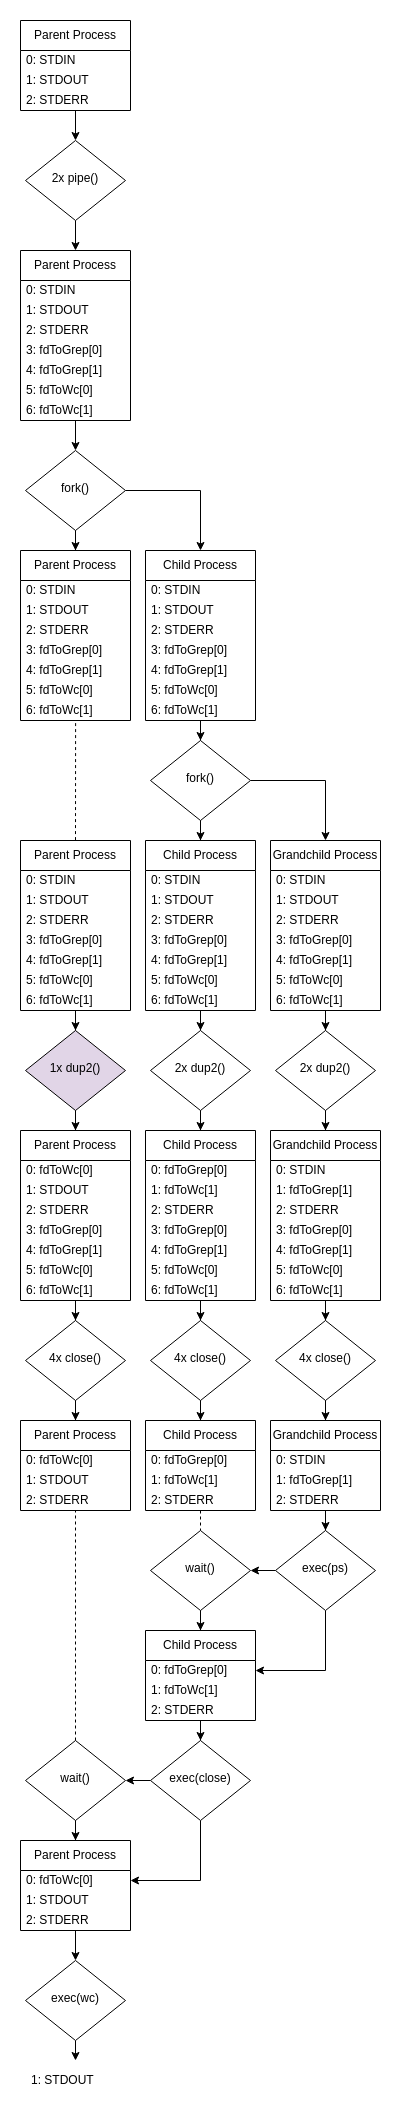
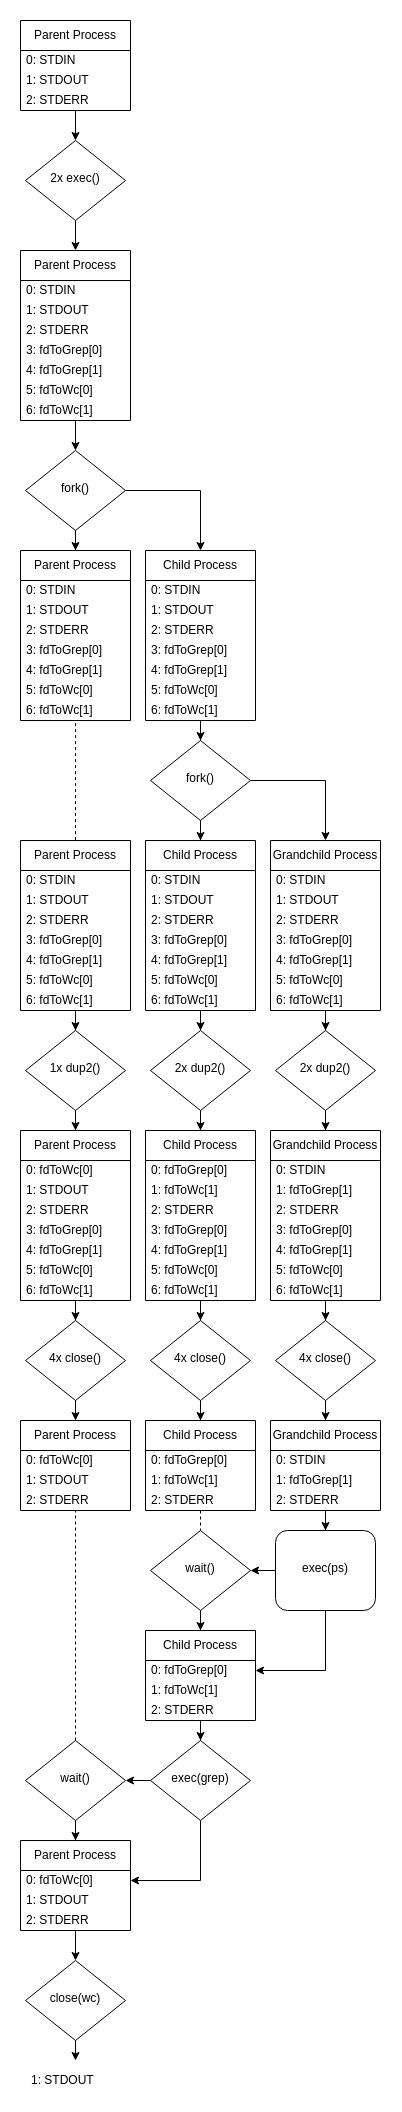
- <mxCell id="6" value="2x pipe() " style="rhombus;whiteSpace=wrap;html=1;shadow=0;fontFamily=Helvetica;fontSize=12;align=center;strokeWidth=1;spacing=6;spacingTop=-4;" vertex="1" parent="1"><mxGeometry x="25" y="140" width="100" height="80" as="geometry" /></mxCell>
+ <mxCell id="6" value="2x exec() " style="rhombus;whiteSpace=wrap;html=1;shadow=0;fontFamily=Helvetica;fontSize=12;align=center;strokeWidth=1;spacing=6;spacingTop=-4;" vertex="1" parent="1"><mxGeometry x="25" y="140" width="100" height="80" as="geometry" /></mxCell>
- <mxCell id="97" value="1x dup2()" style="rhombus;whiteSpace=wrap;html=1;shadow=0;fontFamily=Helvetica;fontSize=12;align=center;strokeWidth=1;spacing=6;spacingTop=-4;fillColor=#e1d5e7;" vertex="1" parent="1"><mxGeometry x="25" y="1030" width="100" height="80" as="geometry" /></mxCell>
+ <mxCell id="97" value="1x dup2()" style="rhombus;whiteSpace=wrap;html=1;shadow=0;fontFamily=Helvetica;fontSize=12;align=center;strokeWidth=1;spacing=6;spacingTop=-4;" vertex="1" parent="1"><mxGeometry x="25" y="1030" width="100" height="80" as="geometry" /></mxCell>
- <mxCell id="127" value="exec(ps)" style="rhombus;whiteSpace=wrap;html=1;shadow=0;fontFamily=Helvetica;fontSize=12;align=center;strokeWidth=1;spacing=6;spacingTop=-4;" vertex="1" parent="1"><mxGeometry x="275" y="1530" width="100" height="80" as="geometry" /></mxCell>
+ <mxCell id="127" value="exec(ps)" style="whiteSpace=wrap;html=1;shadow=0;fontFamily=Helvetica;fontSize=12;align=center;strokeWidth=1;spacing=6;spacingTop=-4;rounded=1;" vertex="1" parent="1"><mxGeometry x="275" y="1530" width="100" height="80" as="geometry" /></mxCell>
- <mxCell id="135" value="exec(close)" style="rhombus;whiteSpace=wrap;html=1;shadow=0;fontFamily=Helvetica;fontSize=12;align=center;strokeWidth=1;spacing=6;spacingTop=-4;" vertex="1" parent="1"><mxGeometry x="150" y="1740" width="100" height="80" as="geometry" /></mxCell>
+ <mxCell id="135" value="exec(grep)" style="rhombus;whiteSpace=wrap;html=1;shadow=0;fontFamily=Helvetica;fontSize=12;align=center;strokeWidth=1;spacing=6;spacingTop=-4;" vertex="1" parent="1"><mxGeometry x="150" y="1740" width="100" height="80" as="geometry" /></mxCell>
- <mxCell id="144" value="exec(wc)" style="rhombus;whiteSpace=wrap;html=1;shadow=0;fontFamily=Helvetica;fontSize=12;align=center;strokeWidth=1;spacing=6;spacingTop=-4;" vertex="1" parent="1"><mxGeometry x="25" y="1960" width="100" height="80" as="geometry" /></mxCell>
+ <mxCell id="144" value="close(wc)" style="rhombus;whiteSpace=wrap;html=1;shadow=0;fontFamily=Helvetica;fontSize=12;align=center;strokeWidth=1;spacing=6;spacingTop=-4;" vertex="1" parent="1"><mxGeometry x="25" y="1960" width="100" height="80" as="geometry" /></mxCell>
